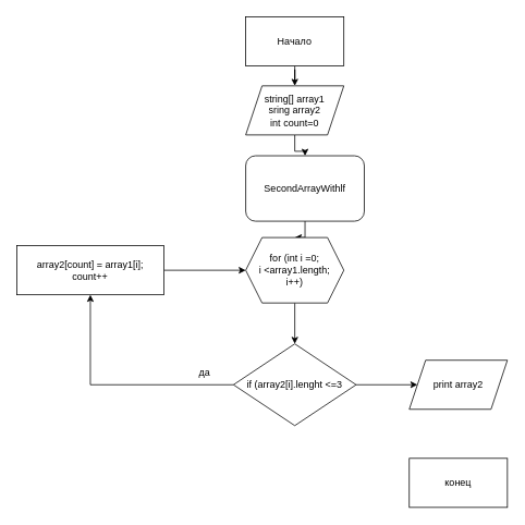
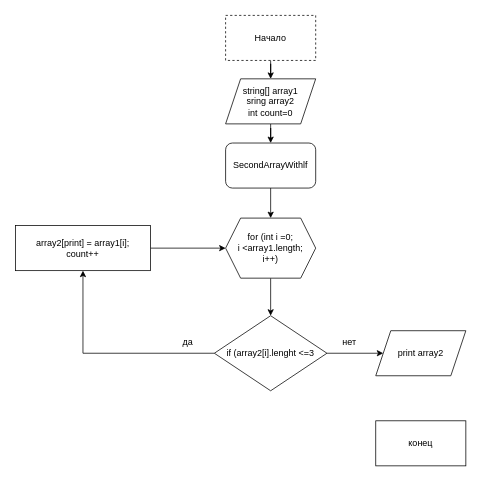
- <mxCell id="16" value="Начало" style="rounded=0;whiteSpace=wrap;html=1;" vertex="1" parent="1"><mxGeometry x="300" y="20" width="120" height="60" as="geometry" /></mxCell>
+ <mxCell id="16" value="Начало" style="rounded=0;whiteSpace=wrap;html=1;dashed=1;" vertex="1" parent="1"><mxGeometry x="300" y="20" width="120" height="60" as="geometry" /></mxCell>
- <mxCell id="3" value="SecondArrayWithlf" style="rounded=1;whiteSpace=wrap;html=1;" vertex="1" parent="1"><mxGeometry x="300" y="190" width="145" height="80" as="geometry" /></mxCell>
+ <mxCell id="3" value="SecondArrayWithlf" style="rounded=1;whiteSpace=wrap;html=1;" vertex="1" parent="1"><mxGeometry x="300" y="190" width="120" height="60" as="geometry" /></mxCell>
- <mxCell id="12" value="array2[count] = array1[i];&lt;br&gt;count++" style="rounded=0;whiteSpace=wrap;html=1;" vertex="1" parent="1"><mxGeometry x="20" y="300" width="180" height="60" as="geometry" /></mxCell>
+ <mxCell id="12" value="array2[print] = array1[i];&lt;br&gt;count++" style="rounded=0;whiteSpace=wrap;html=1;" vertex="1" parent="1"><mxGeometry x="20" y="300" width="180" height="60" as="geometry" /></mxCell>
+ <mxCell id="18" value="нет" style="text;html=1;strokeColor=none;fillColor=none;align=center;verticalAlign=middle;whiteSpace=wrap;rounded=0;" vertex="1" parent="1"><mxGeometry x="435" y="440" width="60" height="30" as="geometry" /></mxCell>
